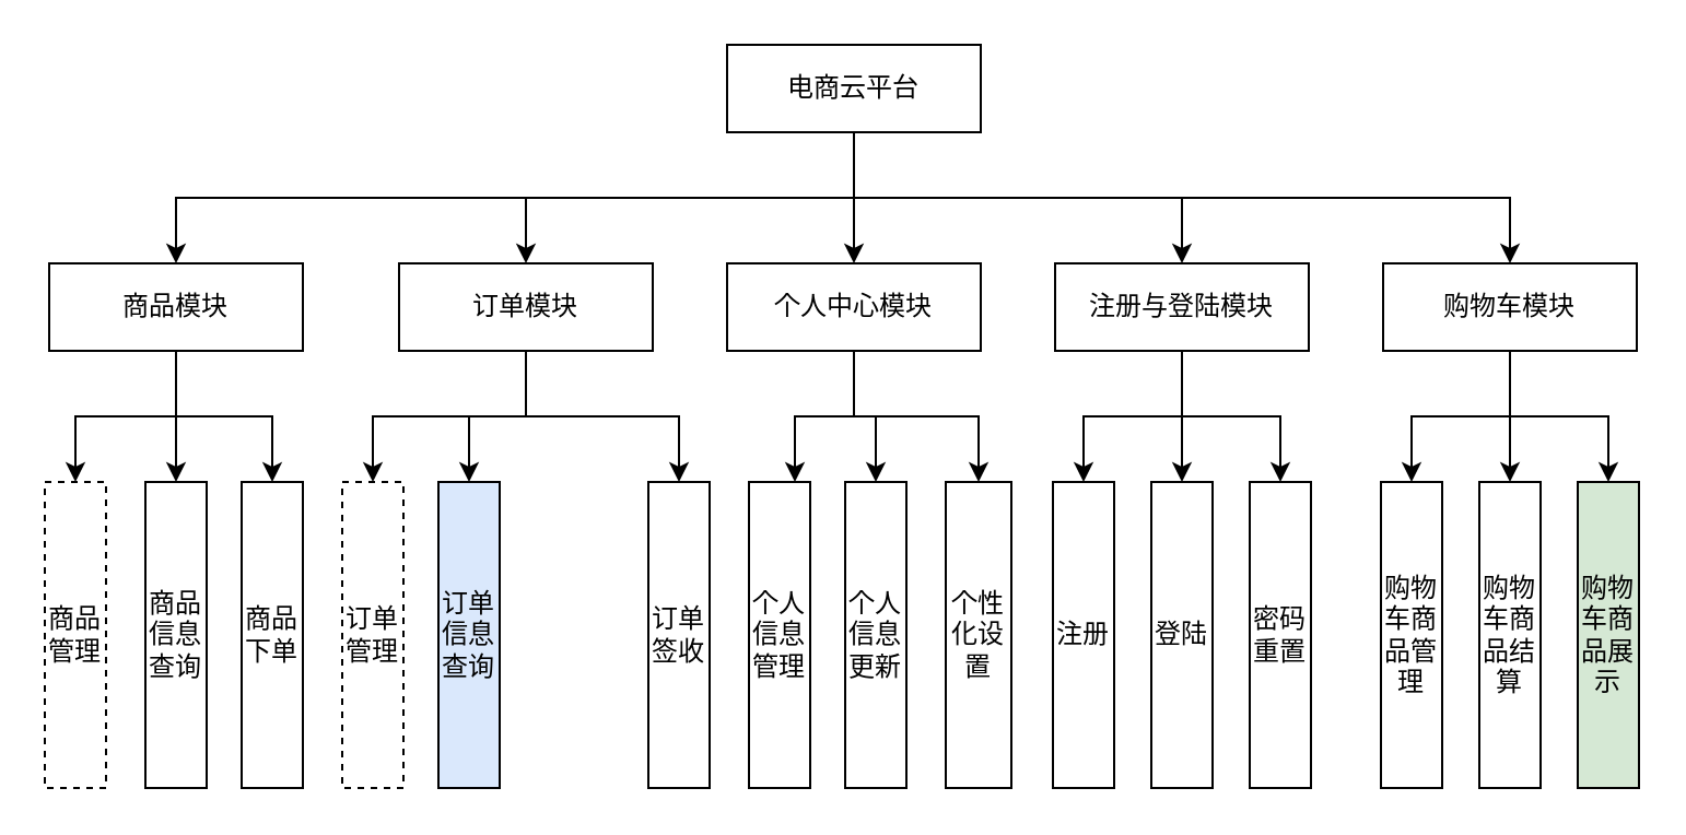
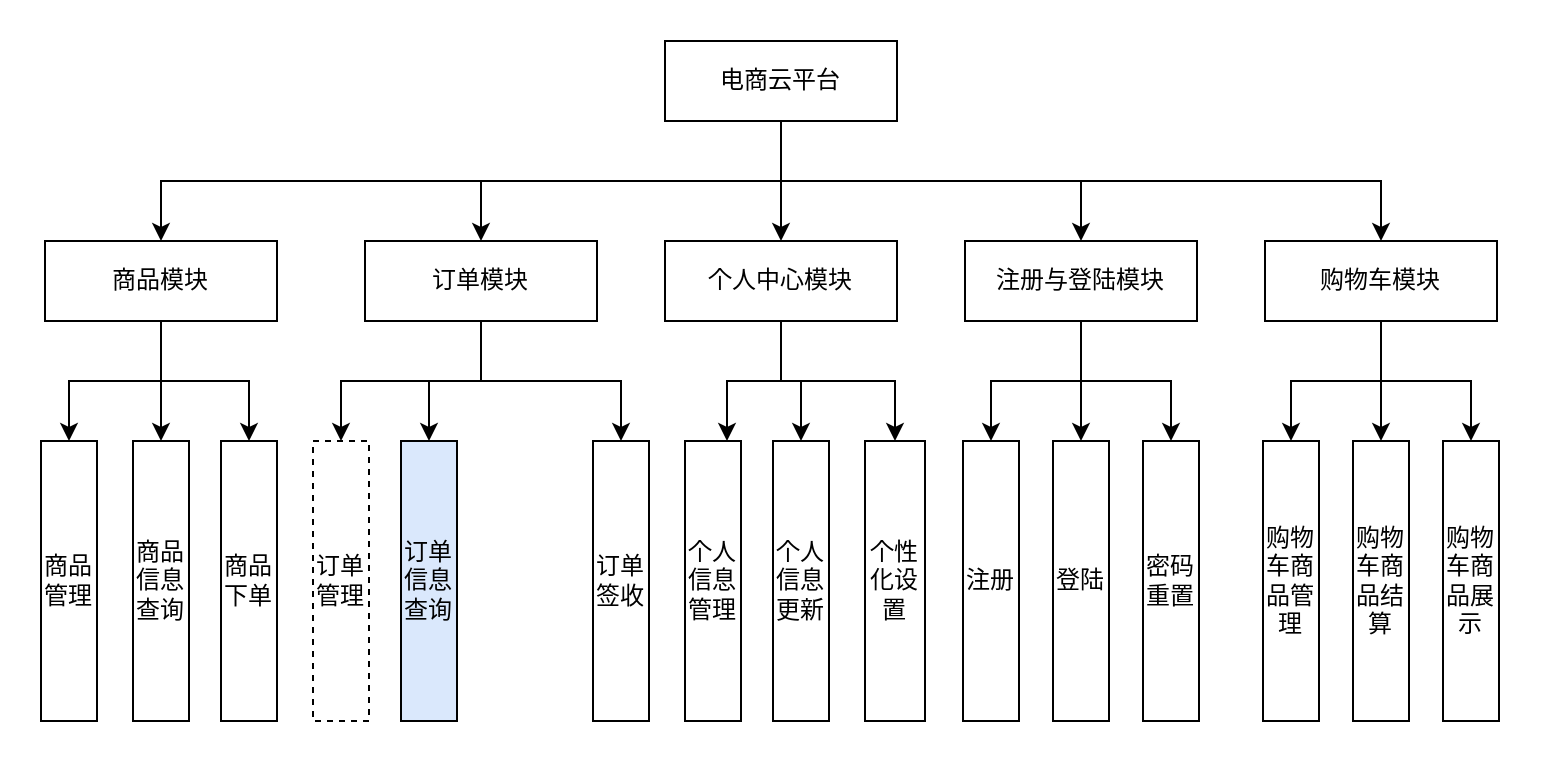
- <mxCell id="28" value="商品管理" style="rounded=0;whiteSpace=wrap;html=1;align=center;dashed=1;" parent="1" vertex="1"><mxGeometry x="20" y="220" width="28" height="140" as="geometry" /></mxCell>
+ <mxCell id="28" value="商品管理" style="rounded=0;whiteSpace=wrap;html=1;align=center;" parent="1" vertex="1"><mxGeometry x="20" y="220" width="28" height="140" as="geometry" /></mxCell>
- <mxCell id="42" value="购物车商品展示" style="rounded=0;whiteSpace=wrap;html=1;align=center;labelPosition=center;verticalLabelPosition=middle;verticalAlign=middle;horizontal=1;fillColor=#d5e8d4;" parent="1" vertex="1"><mxGeometry x="721" y="220" width="28" height="140" as="geometry" /></mxCell>
+ <mxCell id="42" value="购物车商品展示" style="rounded=0;whiteSpace=wrap;html=1;align=center;labelPosition=center;verticalLabelPosition=middle;verticalAlign=middle;horizontal=1;" parent="1" vertex="1"><mxGeometry x="721" y="220" width="28" height="140" as="geometry" /></mxCell>
